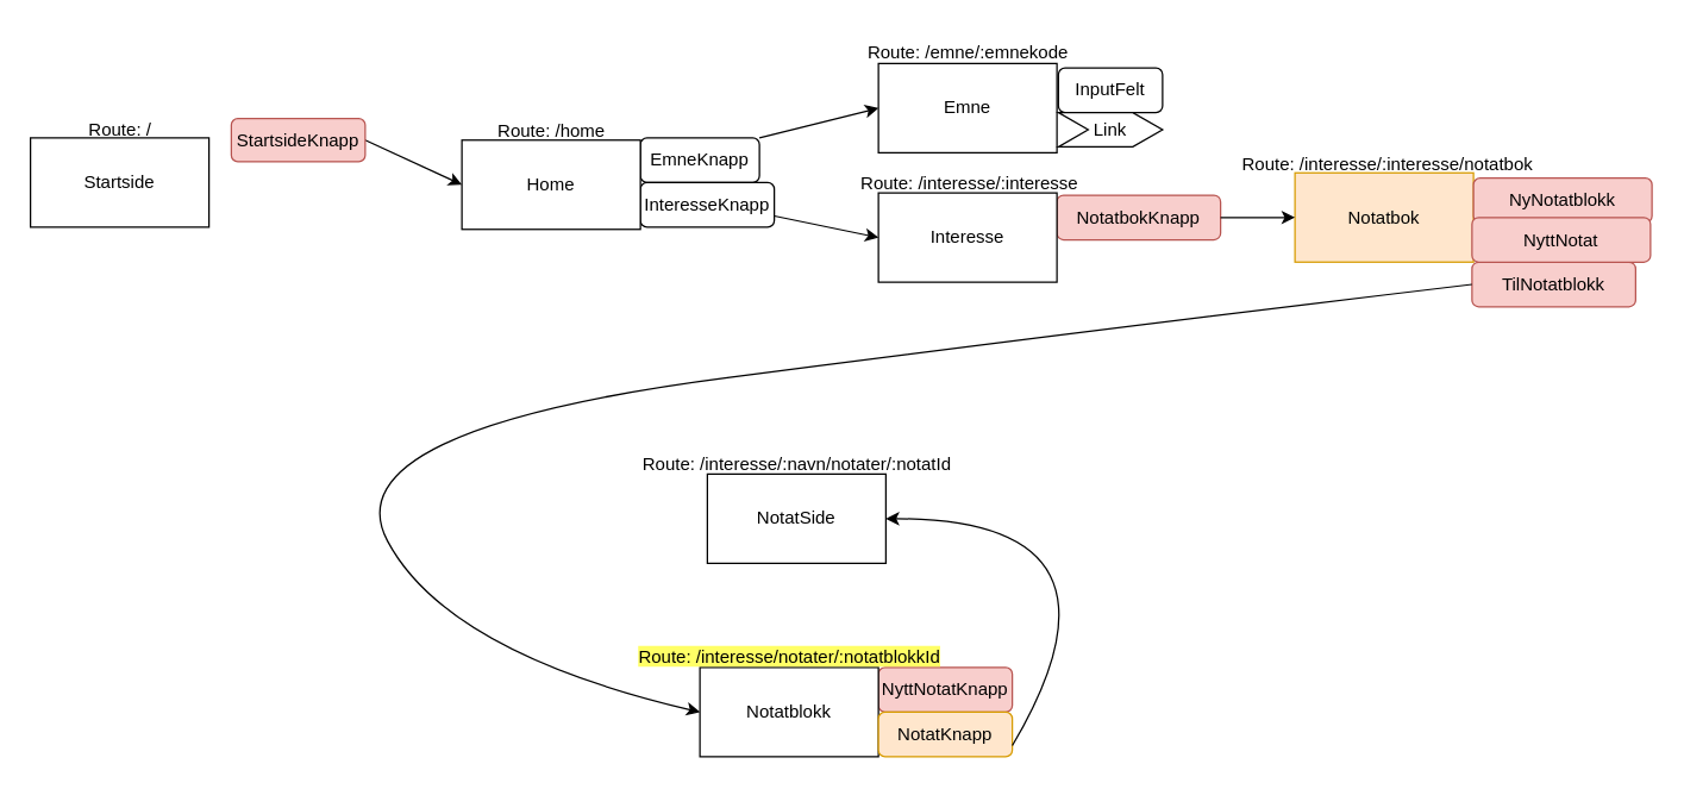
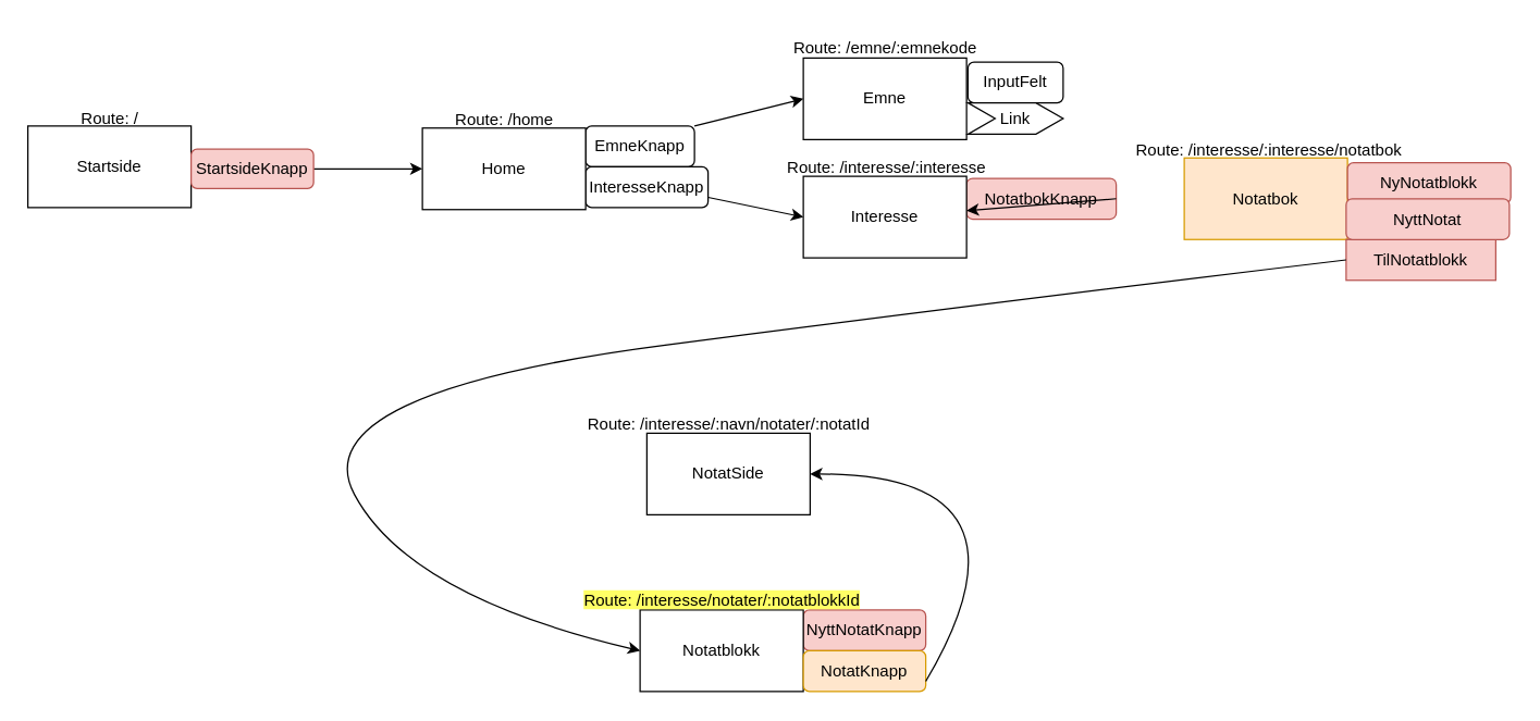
- <mxCell id="23" value="StartsideKnapp" style="rounded=1;whiteSpace=wrap;html=1;fillColor=#f8cecc;strokeColor=#b85450;" parent="1" vertex="1"><mxGeometry x="155" y="79" width="90" height="29" as="geometry" /></mxCell>
+ <mxCell id="23" value="StartsideKnapp" style="rounded=1;whiteSpace=wrap;html=1;fillColor=#f8cecc;strokeColor=#b85450;" parent="1" vertex="1"><mxGeometry x="140" y="109" width="90" height="29" as="geometry" /></mxCell>
- <mxCell id="19" value="" style="endArrow=classic;html=1;rounded=0;entryX=0;entryY=0.5;entryDx=0;entryDy=0;exitX=1;exitY=0.5;exitDx=0;exitDy=0;" parent="1" source="5" target="9" edge="1"><mxGeometry width="50" height="50" relative="1" as="geometry"><mxPoint x="570" y="288" as="sourcePoint" /><mxPoint x="620" y="238" as="targetPoint" /></mxGeometry></mxCell>
+ <mxCell id="19" value="" style="endArrow=classic;html=1;rounded=0;exitX=1;exitY=0.5;exitDx=0;exitDy=0;" parent="1" source="5" target="8" edge="1"><mxGeometry width="50" height="50" relative="1" as="geometry"><mxPoint x="570" y="288" as="sourcePoint" /><mxPoint x="620" y="238" as="targetPoint" /></mxGeometry></mxCell>
- <mxCell id="25" value="TilNotatblokk" style="rounded=1;whiteSpace=wrap;html=1;fillColor=#f8cecc;strokeColor=#b85450;" parent="1" vertex="1"><mxGeometry x="989" y="175.5" width="110" height="30" as="geometry" /></mxCell>
+ <mxCell id="25" value="TilNotatblokk" style="whiteSpace=wrap;html=1;fillColor=#f8cecc;strokeColor=#b85450;rounded=0;" parent="1" vertex="1"><mxGeometry x="989" y="175.5" width="110" height="30" as="geometry" /></mxCell>
